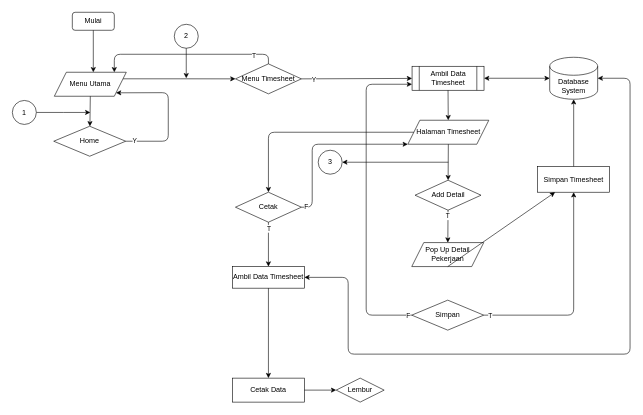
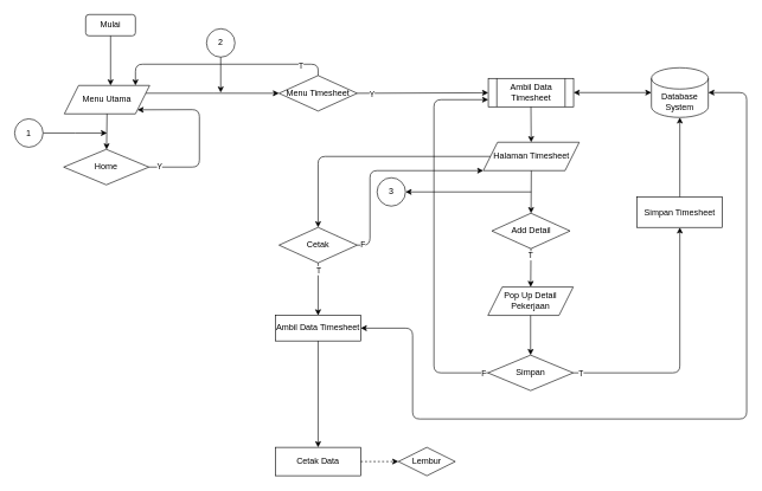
- <mxCell id="31" value="" style="endArrow=classic;html=1;exitX=0.5;exitY=1;exitDx=0;exitDy=0;" parent="1" source="22" target="27" edge="1"><mxGeometry width="50" height="50" relative="1" as="geometry"><mxPoint x="760" y="540" as="sourcePoint" /><mxPoint x="810" y="490" as="targetPoint" /></mxGeometry></mxCell>
+ <mxCell id="31" value="" style="endArrow=classic;html=1;exitX=0.5;exitY=1;exitDx=0;exitDy=0;" parent="1" source="22" target="24" edge="1"><mxGeometry width="50" height="50" relative="1" as="geometry"><mxPoint x="760" y="540" as="sourcePoint" /><mxPoint x="810" y="490" as="targetPoint" /></mxGeometry></mxCell>
- <mxCell id="46" value="" style="endArrow=classic;html=1;exitX=1;exitY=0.5;exitDx=0;exitDy=0;entryX=0;entryY=0.5;entryDx=0;entryDy=0;" parent="1" source="44" target="45" edge="1"><mxGeometry width="50" height="50" relative="1" as="geometry"><mxPoint x="630" y="530" as="sourcePoint" /><mxPoint x="680" y="480" as="targetPoint" /></mxGeometry></mxCell>
+ <mxCell id="46" value="" style="endArrow=classic;html=1;exitX=1;exitY=0.5;exitDx=0;exitDy=0;entryX=0;entryY=0.5;entryDx=0;entryDy=0;dashed=1;" parent="1" source="44" target="45" edge="1"><mxGeometry width="50" height="50" relative="1" as="geometry"><mxPoint x="630" y="530" as="sourcePoint" /><mxPoint x="680" y="480" as="targetPoint" /></mxGeometry></mxCell>
